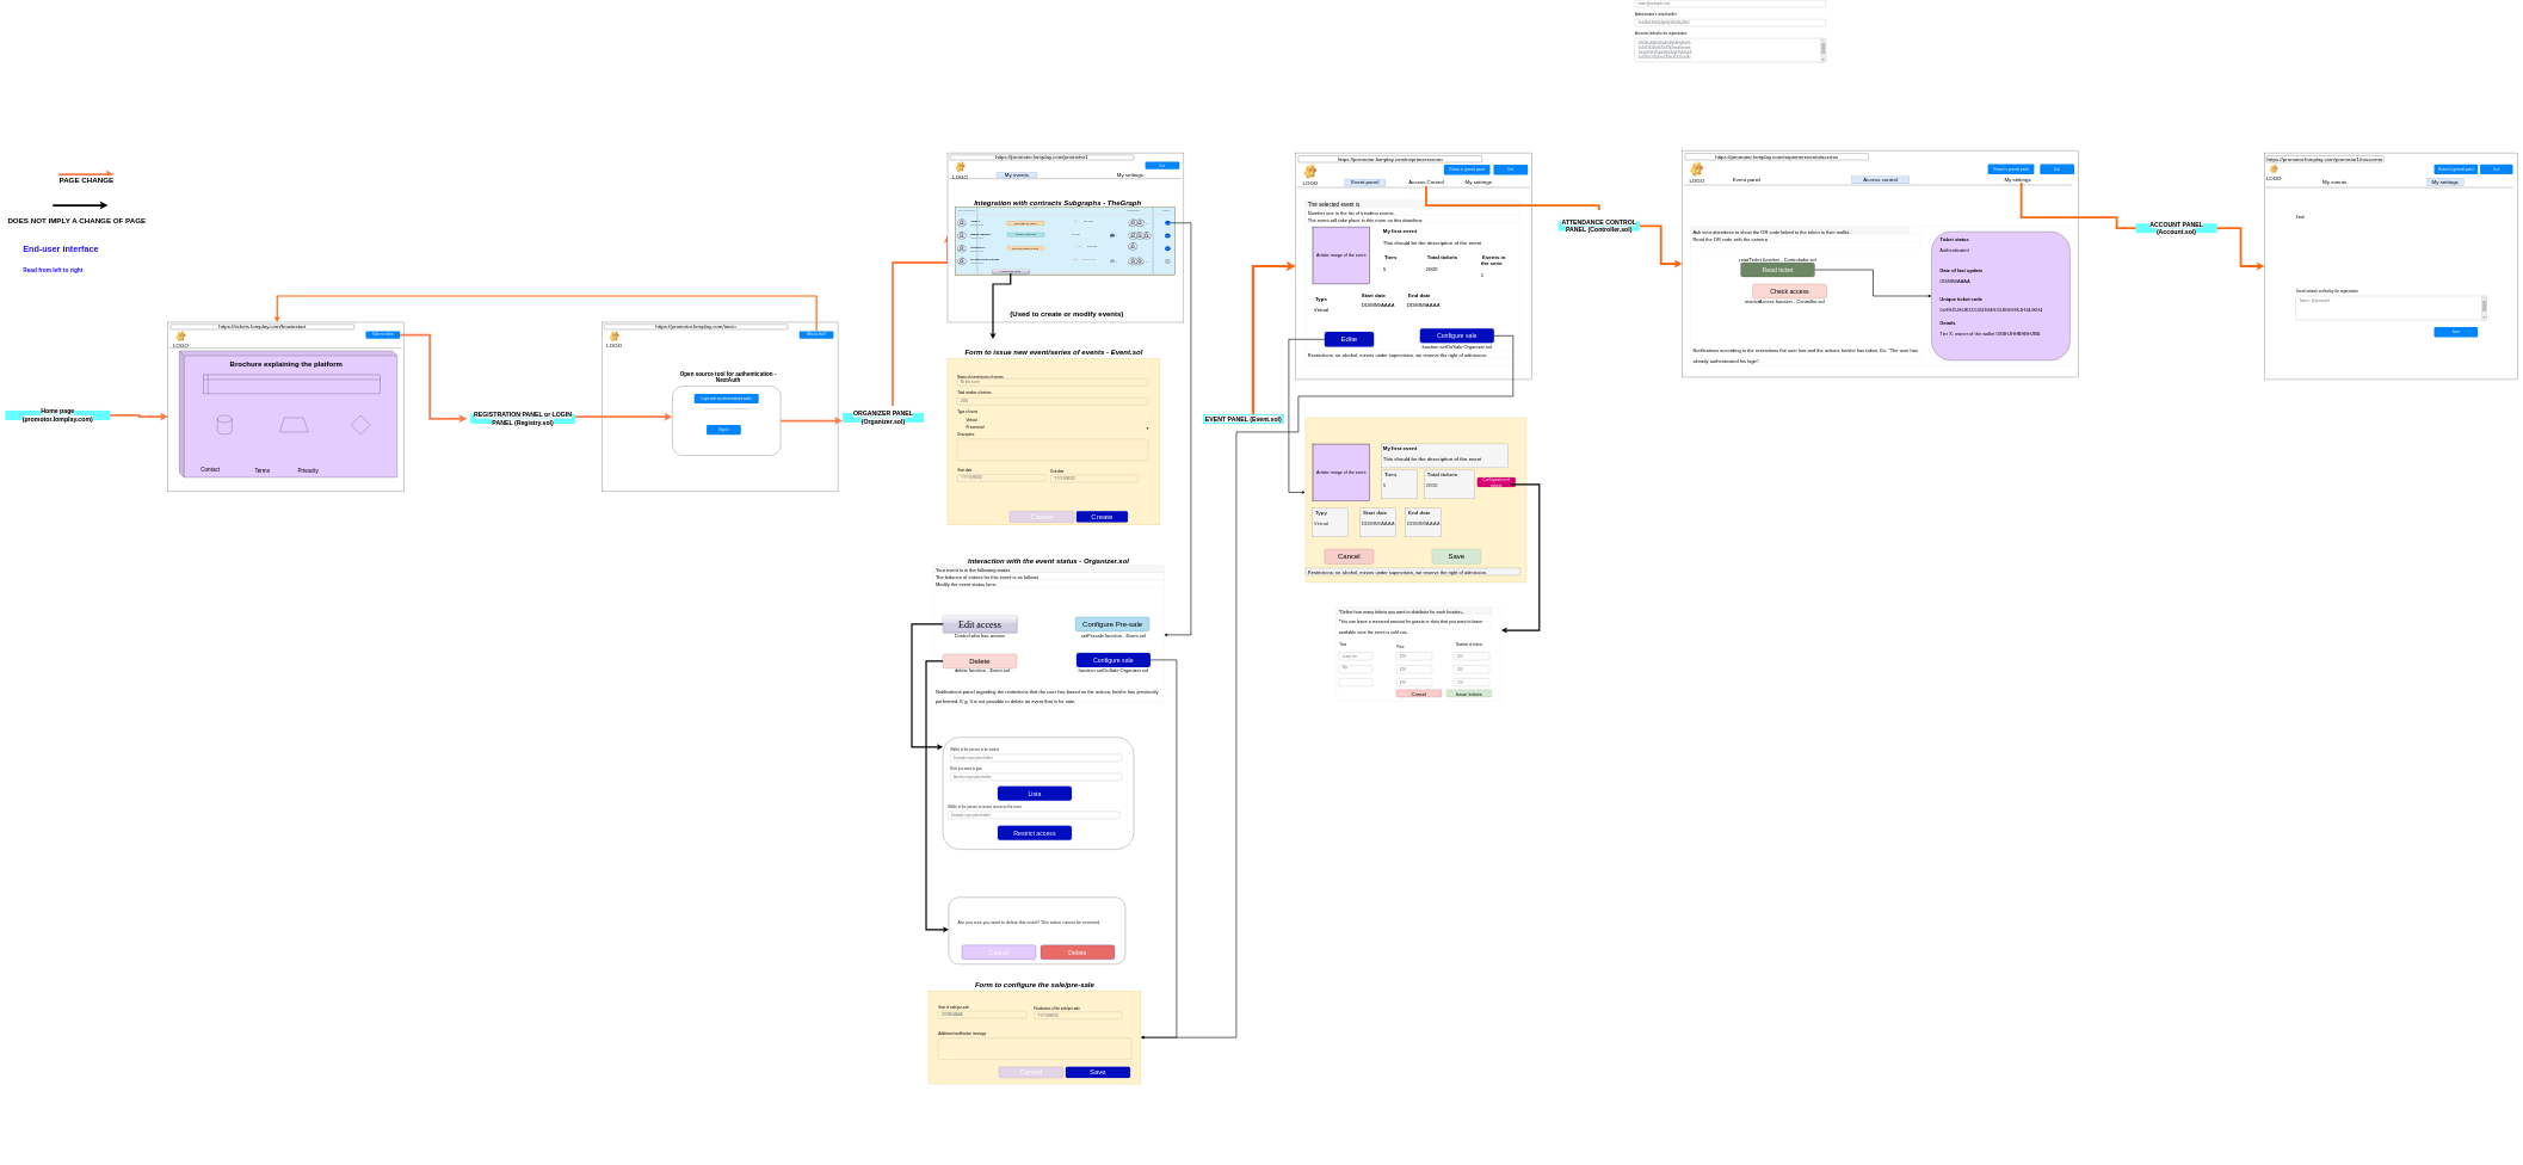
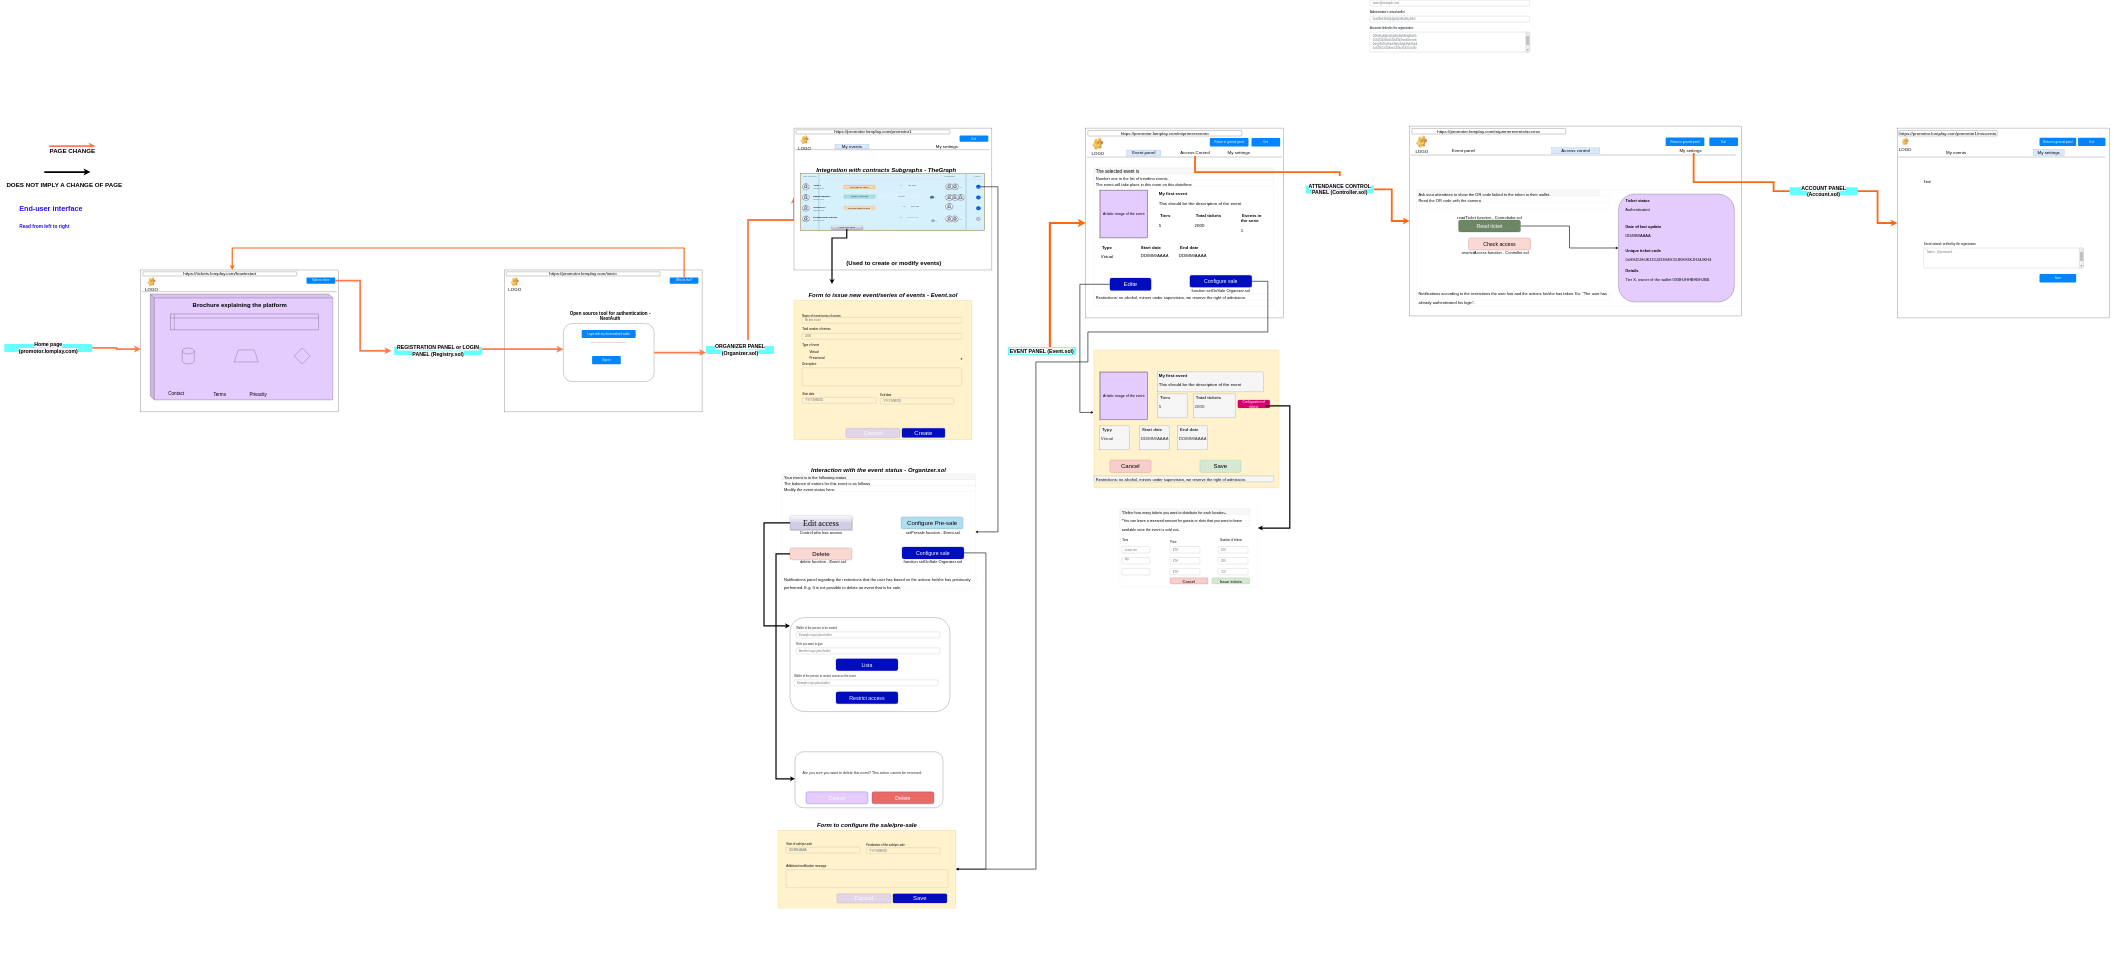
- <mxCell id="125" value="2" style="shape=mxgraph.basic.oval_callout;fillColor=#A5ADBA;strokeColor=none;fontColor=#596780;align=left;verticalAlign=middle;whiteSpace=wrap;fontSize=10;fontStyle=0;html=1;labelPosition=right;verticalLabelPosition=middle;sketch=0;hachureGap=4;pointerEvents=0;fontFamily=Architects Daughter;fontSource=https%3A%2F%2Ffonts.googleapis.com%2Fcss%3Ffamily%3DArchitects%2BDaughter;" parent="94" vertex="1"><mxGeometry x="637.398" y="218.37" width="23.178" height="17.899" as="geometry" /></mxCell>
+ <mxCell id="125" value="2" style="shape=mxgraph.basic.oval_callout;fillColor=#A5ADBA;strokeColor=none;fontColor=#596780;align=left;verticalAlign=middle;whiteSpace=wrap;fontSize=10;fontStyle=0;html=1;labelPosition=right;verticalLabelPosition=middle;sketch=0;hachureGap=4;pointerEvents=0;fontFamily=Architects Daughter;fontSource=https%3A%2F%2Ffonts.googleapis.com%2Fcss%3Ffamily%3DArchitects%2BDaughter;" parent="94" vertex="1"><mxGeometry x="642.398" y="228.37" width="23.178" height="17.899" as="geometry" /></mxCell>
- <mxCell id="158" value="&lt;h1 style=&quot;font-size: 22px;&quot;&gt;&amp;nbsp;Type&lt;br style=&quot;font-size: 22px;&quot;&gt;&lt;/h1&gt;&lt;p style=&quot;font-size: 22px;&quot;&gt;Virtual&lt;br style=&quot;font-size: 22px;&quot;&gt;&lt;/p&gt;" style="text;html=1;spacing=5;spacingTop=-20;whiteSpace=wrap;overflow=hidden;rounded=0;shadow=0;strokeWidth=1;fontSize=22;" parent="148" vertex="1"><mxGeometry x="30" y="395" width="150" height="120" as="geometry" /></mxCell>
+ <mxCell id="158" value="&lt;h1 style=&quot;font-size: 22px;&quot;&gt;&amp;nbsp;Type&lt;br style=&quot;font-size: 22px;&quot;&gt;&lt;/h1&gt;&lt;p style=&quot;font-size: 22px;&quot;&gt;Virtual&lt;br style=&quot;font-size: 22px;&quot;&gt;&lt;/p&gt;" style="text;html=1;spacing=5;spacingTop=-20;whiteSpace=wrap;overflow=hidden;rounded=0;shadow=0;strokeWidth=1;fontSize=22;" parent="148" vertex="1"><mxGeometry x="30" y="380" width="150" height="120" as="geometry" /></mxCell>
